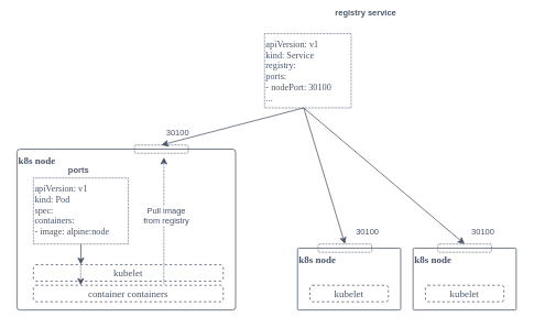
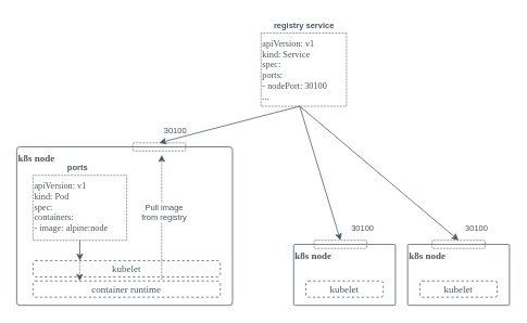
- <mxCell id="24" value="&lt;font color=&quot;#4a5568&quot; style=&quot;font-size: 10px&quot;&gt;&lt;b&gt;registry service&lt;/b&gt;&lt;/font&gt;" style="text;html=1;strokeColor=none;fillColor=none;align=center;verticalAlign=middle;whiteSpace=wrap;rounded=0;fontColor=#000000;" vertex="1" parent="1"><mxGeometry x="402.5" y="5" width="80" height="20" as="geometry" /></mxCell>
+ <mxCell id="24" value="&lt;font color=&quot;#4a5568&quot; style=&quot;font-size: 10px&quot;&gt;&lt;b&gt;registry service&lt;/b&gt;&lt;/font&gt;" style="text;html=1;strokeColor=none;fillColor=none;align=center;verticalAlign=middle;whiteSpace=wrap;rounded=0;fontColor=#000000;" vertex="1" parent="1"><mxGeometry x="332.5" y="20" width="80" height="20" as="geometry" /></mxCell>
- <mxCell id="23" value="apiVersion: v1&#10;kind: Service&#10;registry:&#10;  ports:&#10;  - nodePort: 30100&#10;..." style="text;fillColor=none;align=left;verticalAlign=top;rounded=0;dashed=1;dashPattern=1 1;fontFamily=Maven Pro;fontSource=https%3A%2F%2Ffonts.googleapis.com%2Fcss%3Ffamily%3DMaven%2BPro;strokeColor=#4a5568;fontColor=#4A5568;fontStyle=0;fontSize=11;" vertex="1" parent="1"><mxGeometry x="320" y="40" width="105" height="90" as="geometry" /></mxCell>
+ <mxCell id="23" value="apiVersion: v1&#10;kind: Service&#10;spec:&#10;  ports:&#10;  - nodePort: 30100&#10;..." style="text;fillColor=none;align=left;verticalAlign=top;rounded=0;dashed=1;dashPattern=1 1;fontFamily=Maven Pro;fontSource=https%3A%2F%2Ffonts.googleapis.com%2Fcss%3Ffamily%3DMaven%2BPro;strokeColor=#4a5568;fontColor=#4A5568;fontStyle=0;fontSize=11;" vertex="1" parent="1"><mxGeometry x="320" y="40" width="105" height="90" as="geometry" /></mxCell>
- <mxCell id="10" value="container containers" style="rounded=1;dashed=1;strokeColor=#4A5568;fillColor=none;fontFamily=Maven Pro;align=center;fontSource=https%3A%2F%2Ffonts.googleapis.com%2Fcss%3Ffamily%3DMaven%2BPro;fontColor=#4A5568;" vertex="1" parent="1"><mxGeometry x="40" y="345" width="230" height="20" as="geometry" /></mxCell>
+ <mxCell id="10" value="container runtime" style="rounded=1;dashed=1;strokeColor=#4A5568;fillColor=none;fontFamily=Maven Pro;align=center;fontSource=https%3A%2F%2Ffonts.googleapis.com%2Fcss%3Ffamily%3DMaven%2BPro;fontColor=#4A5568;" vertex="1" parent="1"><mxGeometry x="40" y="345" width="230" height="20" as="geometry" /></mxCell>
